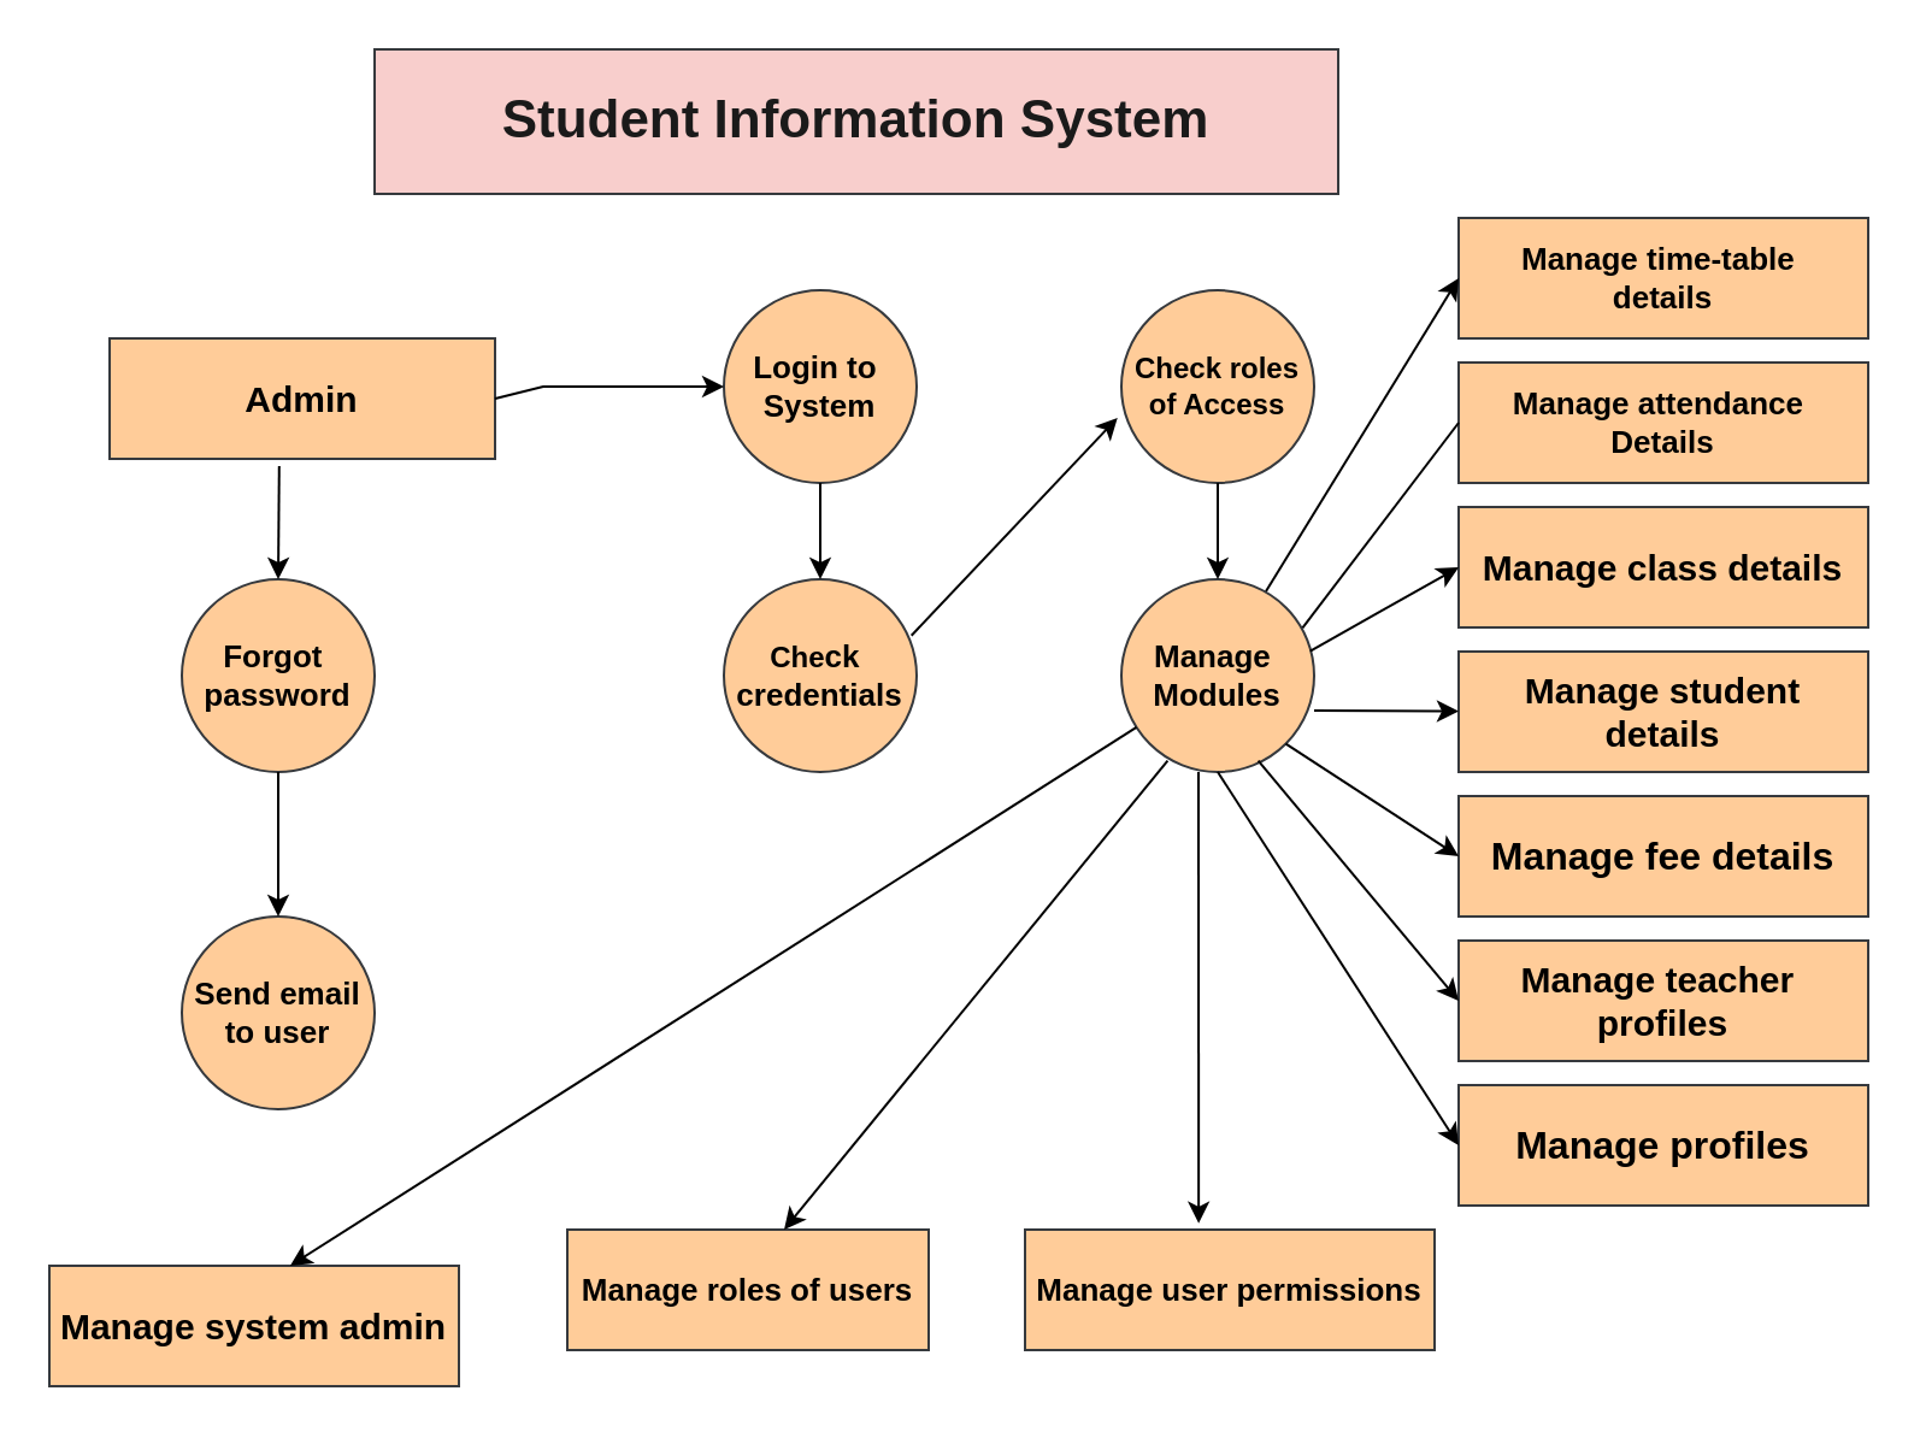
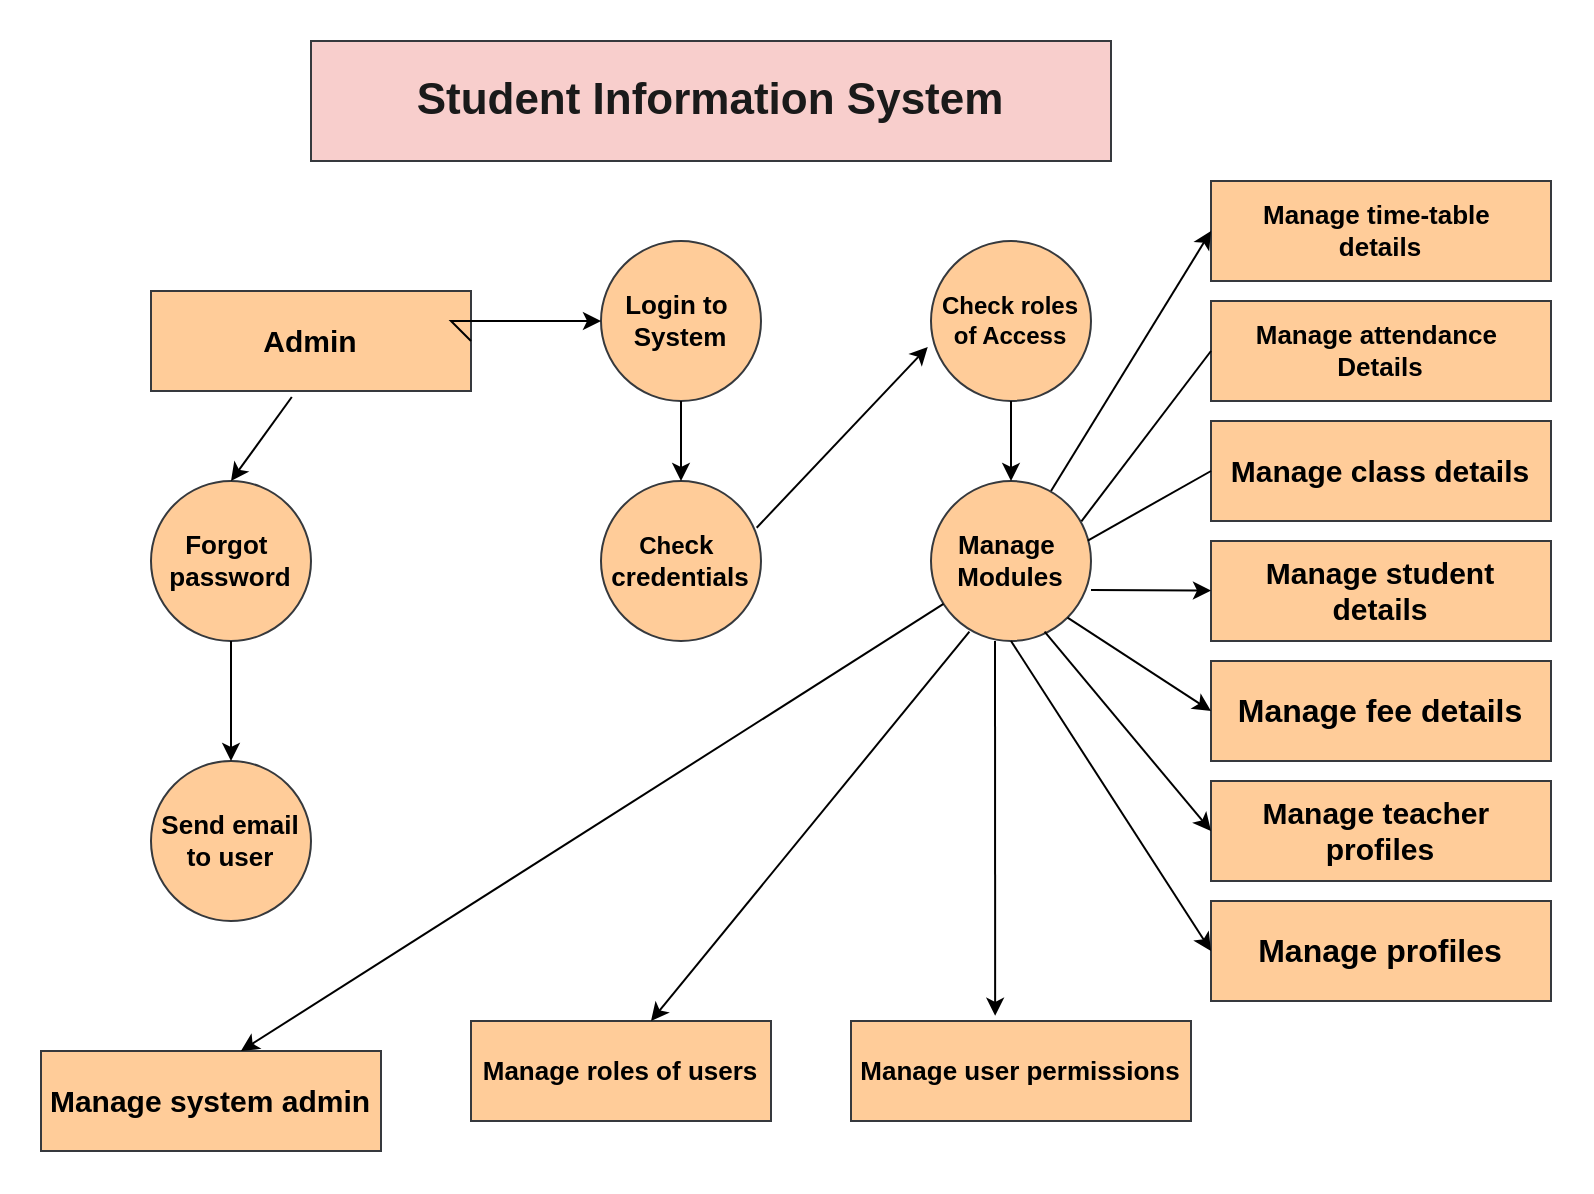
- <mxCell id="3" value="&lt;b&gt;&lt;font style=&quot;font-size: 15px;&quot;&gt;Admin&lt;/font&gt;&lt;/b&gt;" style="rounded=0;whiteSpace=wrap;html=1;fillColor=#ffcc99;strokeColor=#36393d;" vertex="1" parent="1"><mxGeometry x="45" y="140" width="160" height="50" as="geometry" /></mxCell>
+ <mxCell id="3" value="&lt;b&gt;&lt;font style=&quot;font-size: 15px;&quot;&gt;Admin&lt;/font&gt;&lt;/b&gt;" style="rounded=0;whiteSpace=wrap;html=1;fillColor=#ffcc99;strokeColor=#36393d;" vertex="1" parent="1"><mxGeometry x="75" y="145" width="160" height="50" as="geometry" /></mxCell>
- <mxCell id="31" value="" style="endArrow=classic;html=1;rounded=0;entryX=0;entryY=0.5;entryDx=0;entryDy=0;exitX=0.98;exitY=0.372;exitDx=0;exitDy=0;exitPerimeter=0;" edge="1" parent="1" source="7" target="13"><mxGeometry width="50" height="50" relative="1" as="geometry"><mxPoint x="355" y="310" as="sourcePoint" /><mxPoint x="405" y="260" as="targetPoint" /></mxGeometry></mxCell>
+ <mxCell id="31" value="" style="endArrow=none;html=1;rounded=0;entryX=0;entryY=0.5;entryDx=0;entryDy=0;exitX=0.98;exitY=0.372;exitDx=0;exitDy=0;exitPerimeter=0;" edge="1" parent="1" source="7" target="13"><mxGeometry width="50" height="50" relative="1" as="geometry"><mxPoint x="355" y="310" as="sourcePoint" /><mxPoint x="405" y="260" as="targetPoint" /></mxGeometry></mxCell>
